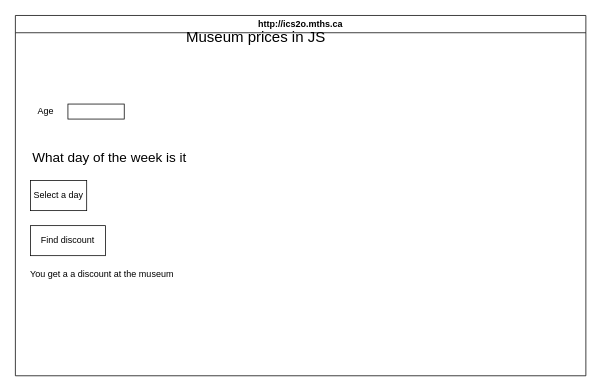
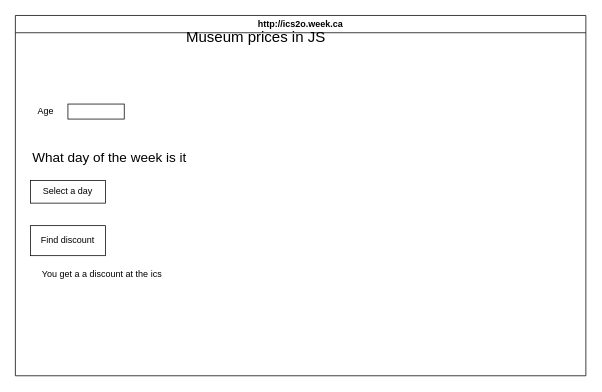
- <mxCell id="2" value="http://ics2o.mths.ca" style="swimlane;whiteSpace=wrap;html=1;" parent="1" vertex="1"><mxGeometry x="20" y="20" width="760" height="480" as="geometry" /></mxCell>
+ <mxCell id="2" value="http://ics2o.week.ca" style="swimlane;whiteSpace=wrap;html=1;" parent="1" vertex="1"><mxGeometry x="20" y="20" width="760" height="480" as="geometry" /></mxCell>
- <mxCell id="6" value="Select a day" style="whiteSpace=wrap;html=1;" vertex="1" parent="2"><mxGeometry x="20" y="220" width="75" height="40" as="geometry" /></mxCell>
+ <mxCell id="6" value="Select a day" style="whiteSpace=wrap;html=1;" vertex="1" parent="2"><mxGeometry x="20" y="220" width="100" height="30" as="geometry" /></mxCell>
- <mxCell id="8" value="You get a a discount at the museum" style="text;html=1;align=center;verticalAlign=middle;resizable=0;points=[];autosize=1;strokeColor=none;fillColor=none;" vertex="1" parent="2"><mxGeometry x="10" y="330" width="210" height="30" as="geometry" /></mxCell>
+ <mxCell id="8" value="You get a a discount at the ics" style="text;html=1;align=center;verticalAlign=middle;resizable=0;points=[];autosize=1;strokeColor=none;fillColor=none;" vertex="1" parent="2"><mxGeometry x="10" y="330" width="210" height="30" as="geometry" /></mxCell>
